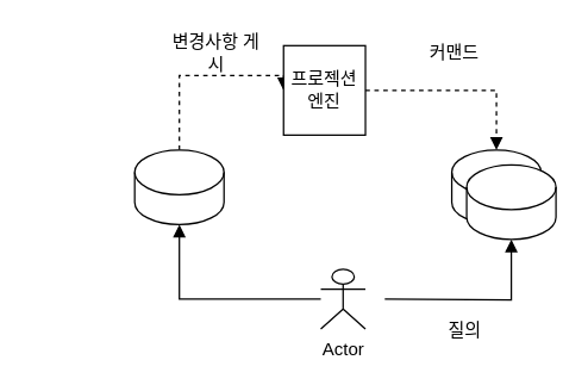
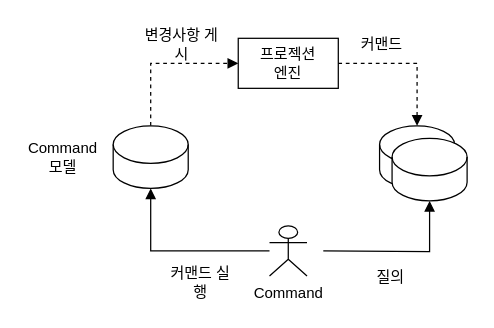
- <mxCell id="6" value="프로젝션&lt;div&gt;엔진&lt;/div&gt;" style="rounded=0;whiteSpace=wrap;html=1;" vertex="1" parent="1"><mxGeometry x="190" y="30" width="55" height="60" as="geometry" /></mxCell>
+ <mxCell id="6" value="프로젝션&lt;div&gt;엔진&lt;/div&gt;" style="rounded=0;whiteSpace=wrap;html=1;" vertex="1" parent="1"><mxGeometry x="190" y="30" width="80" height="40" as="geometry" /></mxCell>
+ <mxCell id="11" value="Command 모델" style="text;html=1;align=center;verticalAlign=middle;whiteSpace=wrap;rounded=0;" vertex="1" parent="1"><mxGeometry y="110" width="60" height="30" as="geometry" x="20" /></mxCell>
+ <mxCell id="14" value="커맨드 실행" style="text;html=1;align=center;verticalAlign=middle;whiteSpace=wrap;rounded=0;" vertex="1" parent="1"><mxGeometry x="130" y="210" width="60" height="30" as="geometry" /></mxCell>
- <mxCell id="7" value="Actor" style="shape=umlActor;verticalLabelPosition=bottom;verticalAlign=top;html=1;outlineConnect=0;" vertex="1" parent="1"><mxGeometry x="215" y="180" width="30" height="40" as="geometry" /></mxCell>
+ <mxCell id="7" value="Command" style="shape=umlActor;verticalLabelPosition=bottom;verticalAlign=top;html=1;outlineConnect=0;" vertex="1" parent="1"><mxGeometry x="215" y="180" width="30" height="40" as="geometry" /></mxCell>
